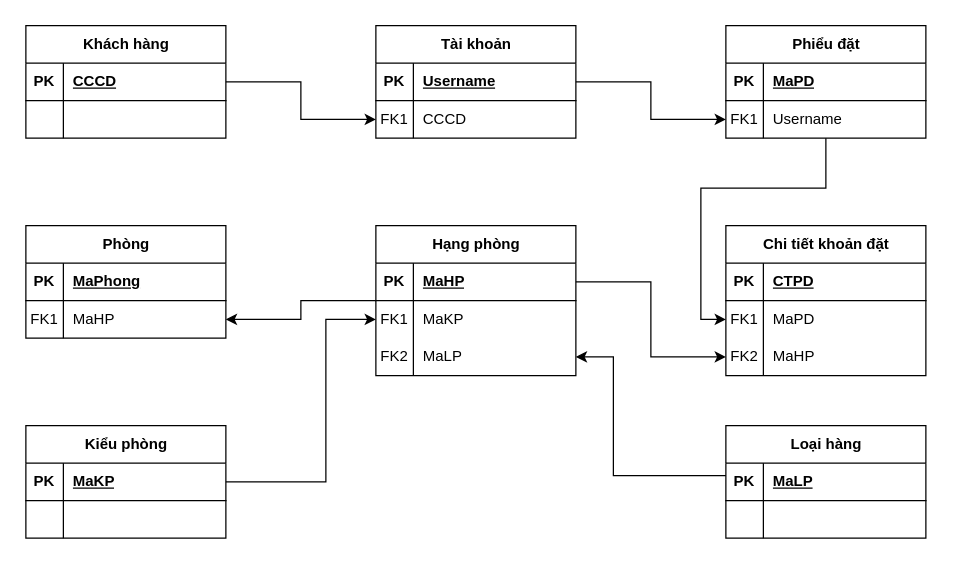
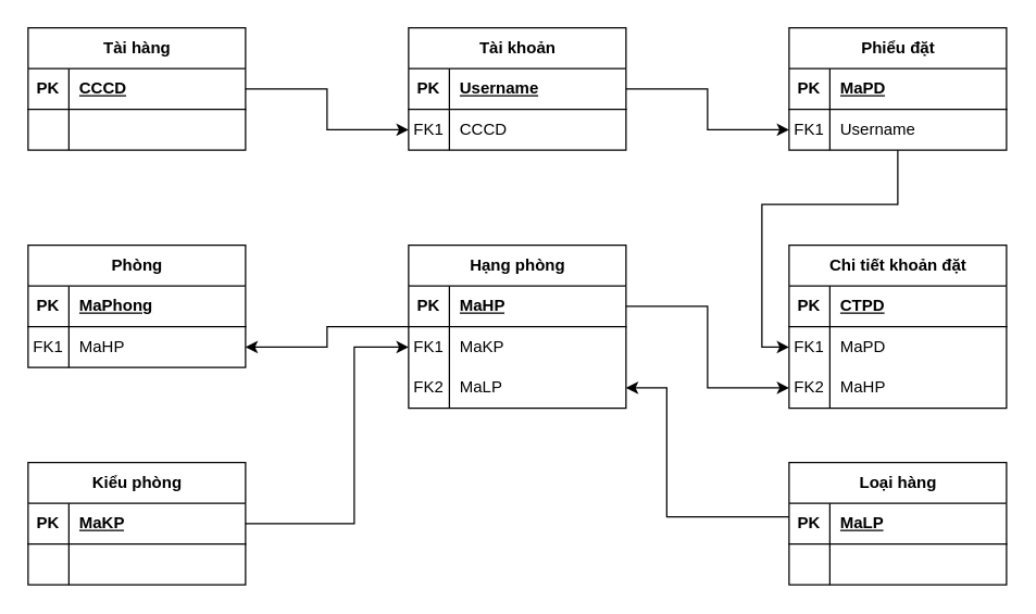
- <mxCell id="2" value="Khách hàng" style="shape=table;startSize=30;container=1;collapsible=1;childLayout=tableLayout;fixedRows=1;rowLines=0;fontStyle=1;align=center;resizeLast=1;html=1;" vertex="1" parent="1"><mxGeometry x="20" y="20" width="160" height="90" as="geometry"><mxRectangle x="40" y="40" width="70" height="30" as="alternateBounds" /></mxGeometry></mxCell>
+ <mxCell id="2" value="Tài hàng" style="shape=table;startSize=30;container=1;collapsible=1;childLayout=tableLayout;fixedRows=1;rowLines=0;fontStyle=1;align=center;resizeLast=1;html=1;" vertex="1" parent="1"><mxGeometry x="20" y="20" width="160" height="90" as="geometry"><mxRectangle x="40" y="40" width="70" height="30" as="alternateBounds" /></mxGeometry></mxCell>
